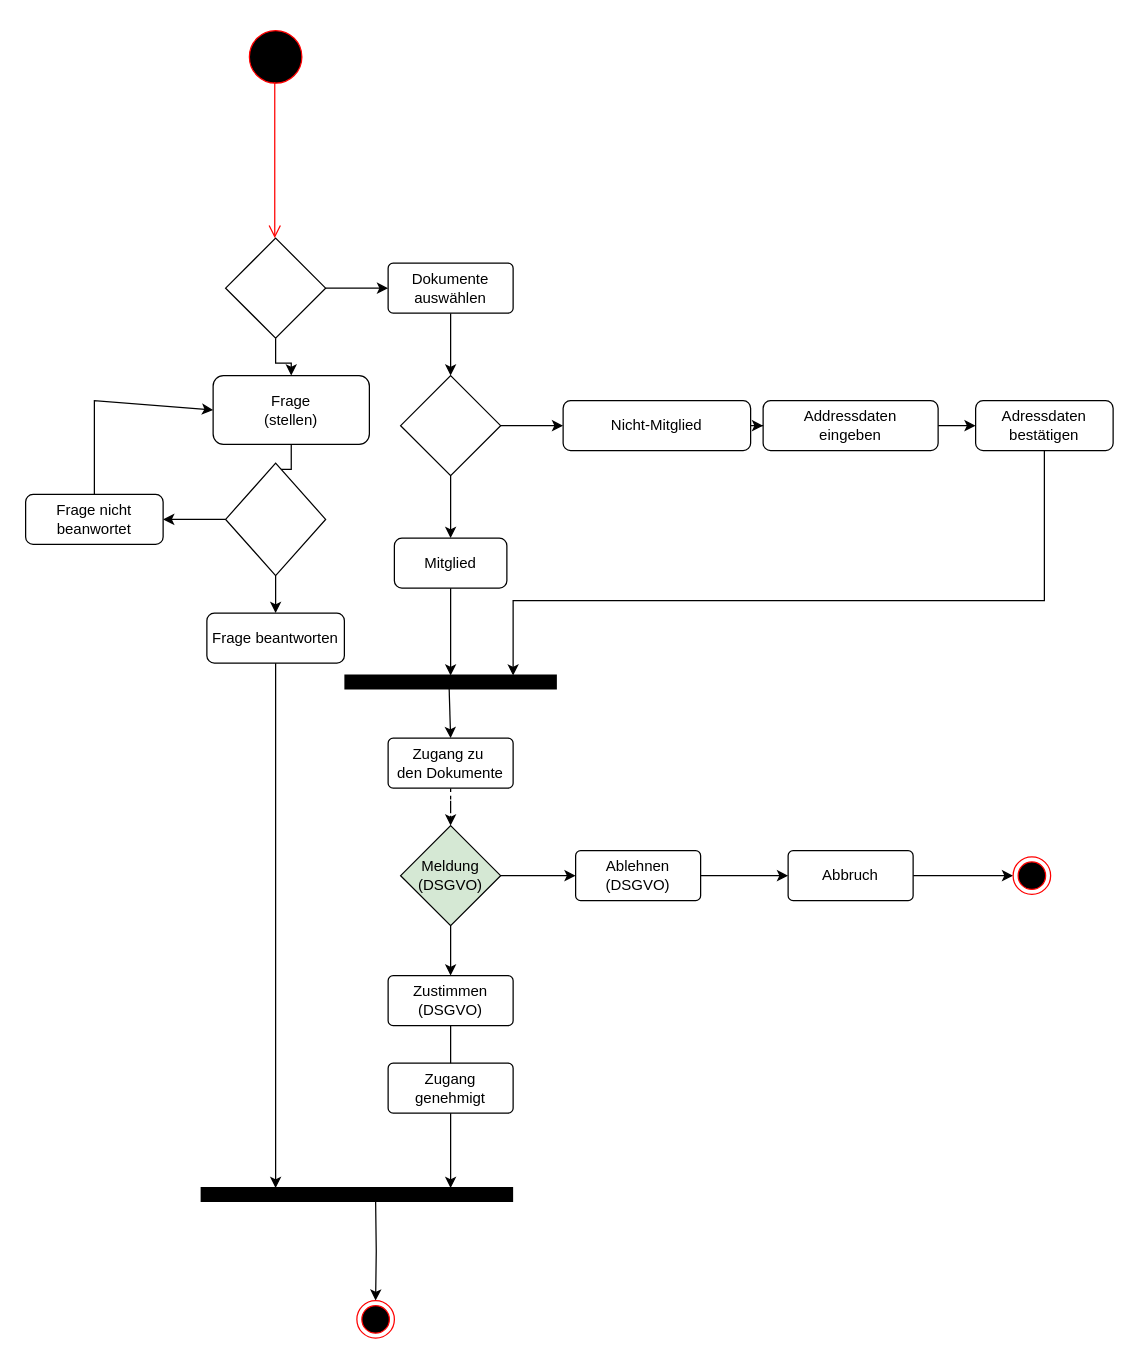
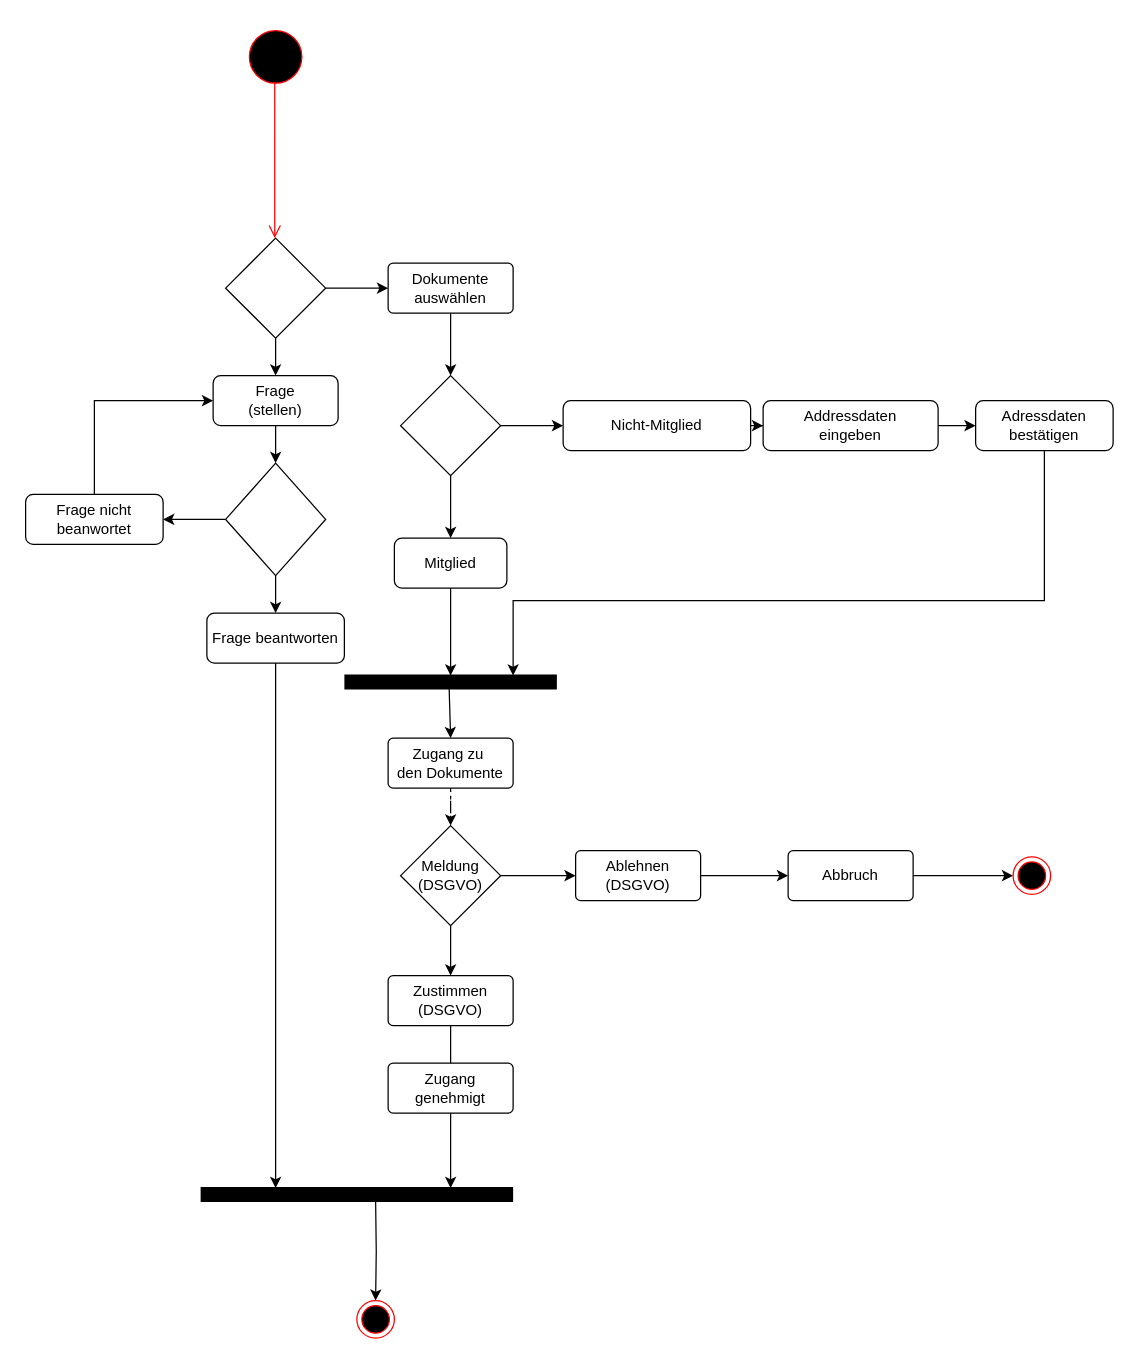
- <mxCell id="23" value="Frage&lt;br&gt;(stellen)" style="rounded=1;whiteSpace=wrap;html=1;" parent="1" vertex="1"><mxGeometry x="170" y="300" width="125" height="55" as="geometry" /></mxCell>
+ <mxCell id="23" value="Frage&lt;br&gt;(stellen)" style="rounded=1;whiteSpace=wrap;html=1;" parent="1" vertex="1"><mxGeometry x="170" y="300" width="100" height="40" as="geometry" /></mxCell>
- <mxCell id="10" value="Meldung&lt;br&gt;(DSGVO)" style="rhombus;whiteSpace=wrap;html=1;fillColor=#d5e8d4;" parent="1" vertex="1"><mxGeometry x="320" y="660" width="80" height="80" as="geometry" /></mxCell>
+ <mxCell id="10" value="Meldung&lt;br&gt;(DSGVO)" style="rhombus;whiteSpace=wrap;html=1;" parent="1" vertex="1"><mxGeometry x="320" y="660" width="80" height="80" as="geometry" /></mxCell>
